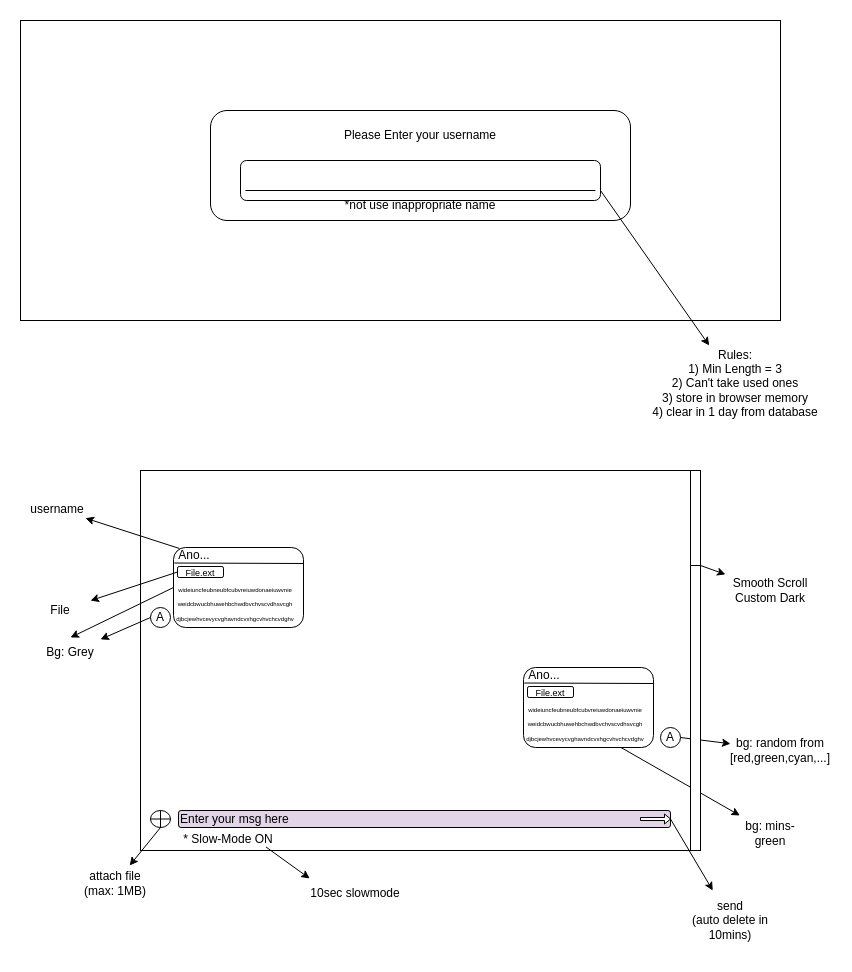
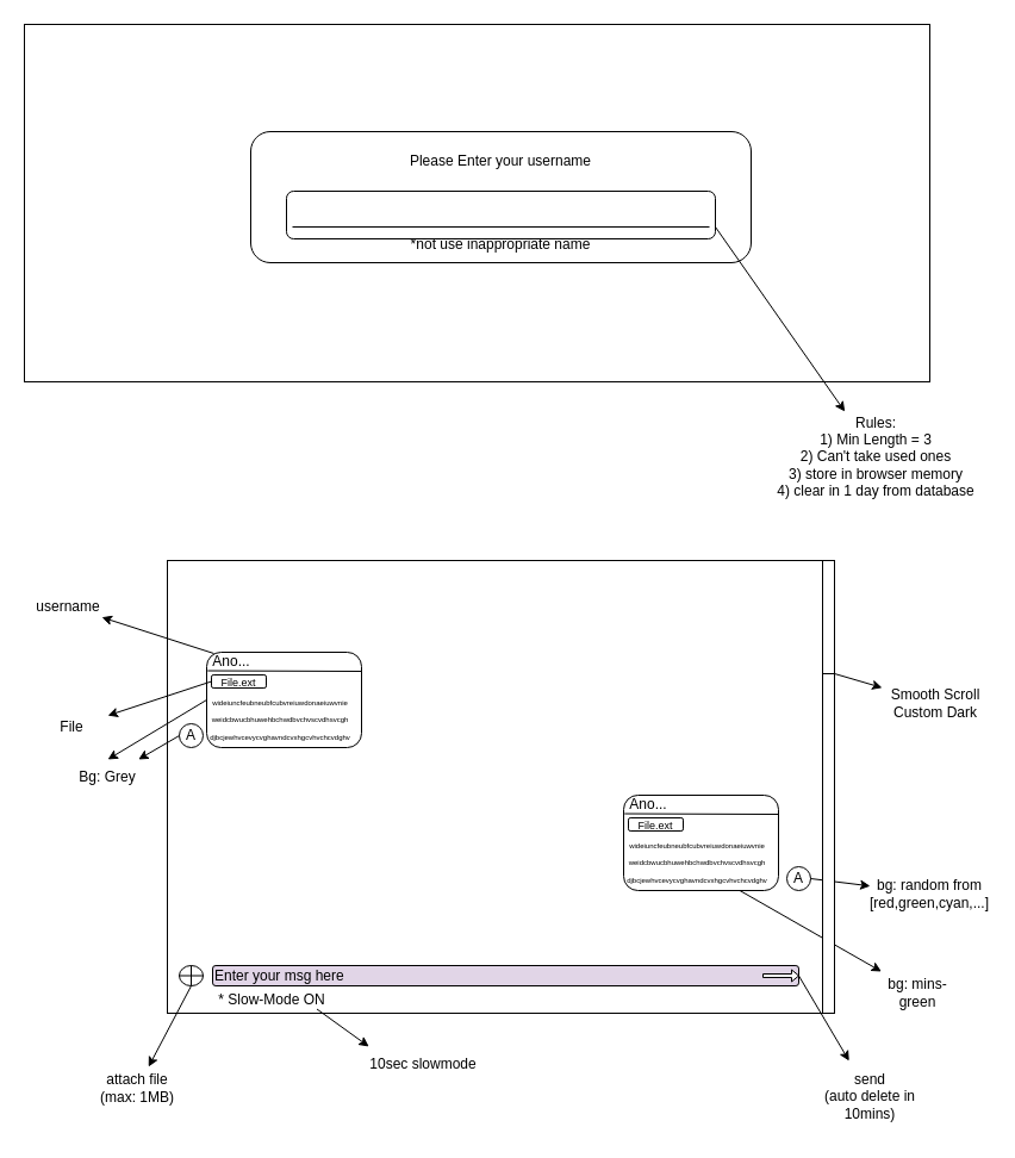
- <mxCell id="39" value="Smooth Scroll&lt;br&gt;Custom Dark" style="text;html=1;align=center;verticalAlign=middle;whiteSpace=wrap;rounded=0;" parent="1" vertex="1"><mxGeometry x="725" y="560" width="90" height="60" as="geometry" /></mxCell>
+ <mxCell id="39" value="Smooth Scroll&lt;br&gt;Custom Dark" style="text;html=1;align=center;verticalAlign=middle;whiteSpace=wrap;rounded=0;" parent="1" vertex="1"><mxGeometry x="740" y="560" width="90" height="60" as="geometry" /></mxCell>
- <mxCell id="40" value="Bg: Grey" style="text;html=1;align=center;verticalAlign=middle;whiteSpace=wrap;rounded=0;" parent="1" vertex="1"><mxGeometry x="40" y="637" width="60" height="30" as="geometry" /></mxCell>
+ <mxCell id="40" value="Bg: Grey" style="text;html=1;align=center;verticalAlign=middle;whiteSpace=wrap;rounded=0;" parent="1" vertex="1"><mxGeometry x="60" y="637" width="60" height="30" as="geometry" /></mxCell>
- <mxCell id="43" value="attach file&lt;div&gt;(max: 1MB)&lt;/div&gt;" style="text;html=1;align=center;verticalAlign=middle;whiteSpace=wrap;rounded=0;" parent="1" vertex="1"><mxGeometry x="80" y="865" width="70" height="35" as="geometry" /></mxCell>
+ <mxCell id="43" value="attach file&lt;div&gt;(max: 1MB)&lt;/div&gt;" style="text;html=1;align=center;verticalAlign=middle;whiteSpace=wrap;rounded=0;" parent="1" vertex="1"><mxGeometry x="80" y="895" width="70" height="35" as="geometry" /></mxCell>
